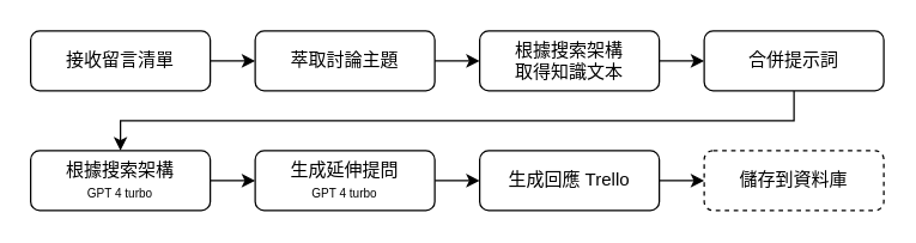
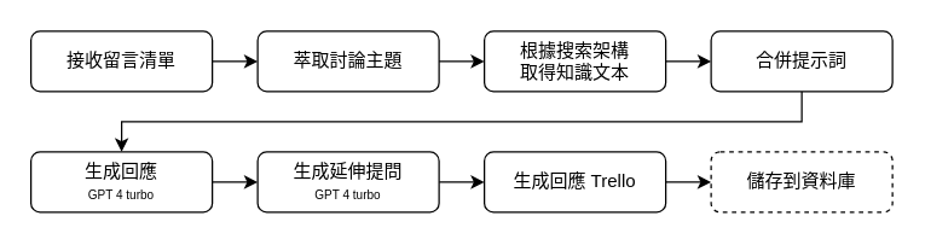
- <mxCell id="11" value="根據搜索架構&lt;div&gt;&lt;font style=&quot;font-size: 8px;&quot;&gt;GPT 4 turbo&lt;/font&gt;&lt;/div&gt;" style="rounded=1;whiteSpace=wrap;html=1;" vertex="1" parent="1"><mxGeometry x="20" y="100" width="120" height="40" as="geometry" /></mxCell>
+ <mxCell id="11" value="生成回應&lt;div&gt;&lt;font style=&quot;font-size: 8px;&quot;&gt;GPT 4 turbo&lt;/font&gt;&lt;/div&gt;" style="rounded=1;whiteSpace=wrap;html=1;" vertex="1" parent="1"><mxGeometry x="20" y="100" width="120" height="40" as="geometry" /></mxCell>
